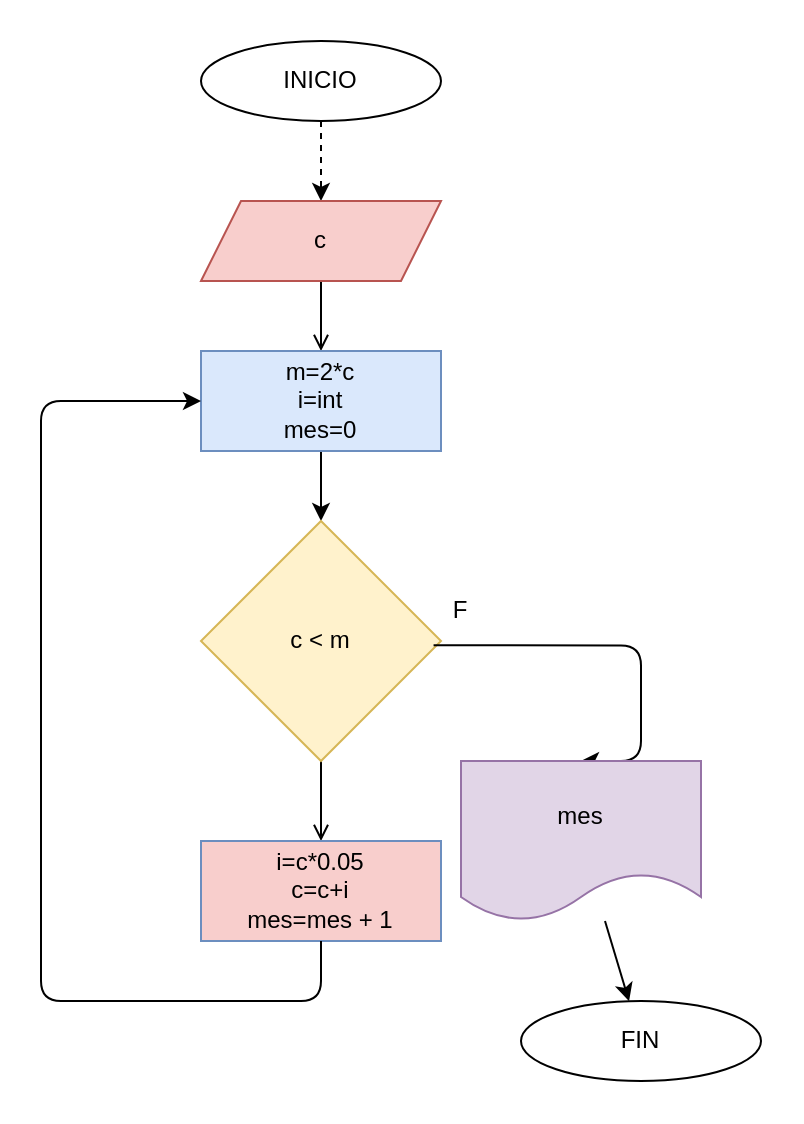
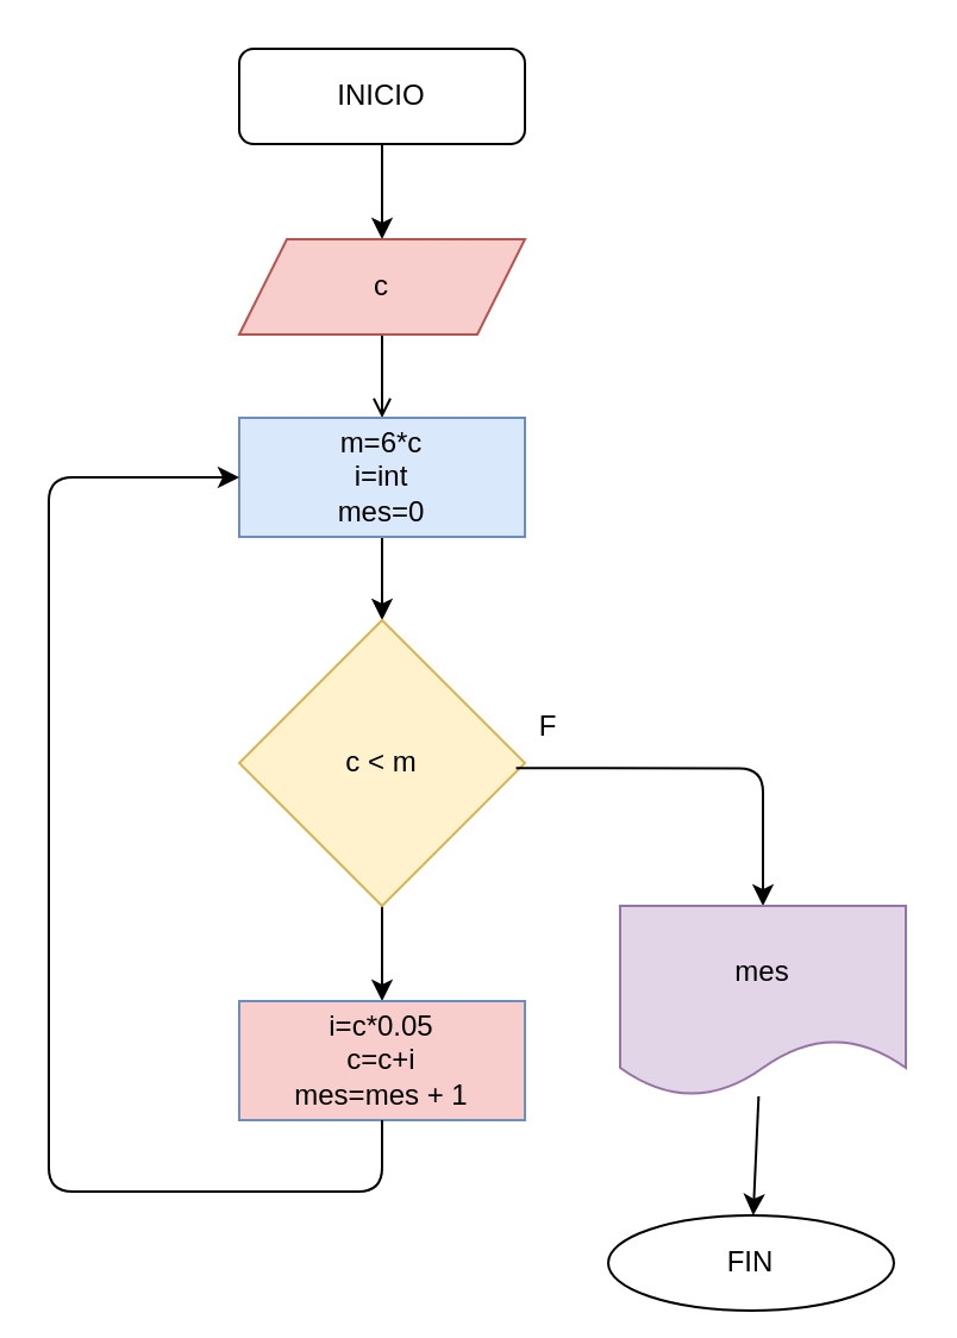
- <mxCell id="3" value="INICIO" style="ellipse;whiteSpace=wrap;html=1;" vertex="1" parent="1"><mxGeometry x="100" y="20" width="120" height="40" as="geometry" /></mxCell>
+ <mxCell id="3" value="INICIO" style="whiteSpace=wrap;html=1;rounded=1;" vertex="1" parent="1"><mxGeometry x="100" y="20" width="120" height="40" as="geometry" /></mxCell>
- <mxCell id="2" value="" style="edgeStyle=none;html=1;dashed=1;" edge="1" parent="1" source="3" target="5"><mxGeometry relative="1" as="geometry" /></mxCell>
+ <mxCell id="2" value="" style="edgeStyle=none;html=1;" edge="1" parent="1" source="3" target="5"><mxGeometry relative="1" as="geometry" /></mxCell>
- <mxCell id="7" value="m=2*c&lt;br&gt;i=int&lt;br&gt;mes=0" style="whiteSpace=wrap;html=1;fillColor=#dae8fc;strokeColor=#6c8ebf;" vertex="1" parent="1"><mxGeometry x="100" y="175" width="120" height="50" as="geometry" /></mxCell>
+ <mxCell id="7" value="m=6*c&lt;br&gt;i=int&lt;br&gt;mes=0" style="whiteSpace=wrap;html=1;fillColor=#dae8fc;strokeColor=#6c8ebf;" vertex="1" parent="1"><mxGeometry x="100" y="175" width="120" height="50" as="geometry" /></mxCell>
- <mxCell id="8" value="" style="edgeStyle=none;html=1;endArrow=open;" edge="1" parent="1" source="9" target="10"><mxGeometry relative="1" as="geometry" /></mxCell>
+ <mxCell id="8" value="" style="edgeStyle=none;html=1;" edge="1" parent="1" source="9" target="10"><mxGeometry relative="1" as="geometry" /></mxCell>
- <mxCell id="15" value="mes" style="shape=document;whiteSpace=wrap;html=1;boundedLbl=1;fillColor=#e1d5e7;strokeColor=#9673a6;" vertex="1" parent="1"><mxGeometry x="230" y="380" width="120" height="80" as="geometry" /></mxCell>
+ <mxCell id="15" value="mes" style="shape=document;whiteSpace=wrap;html=1;boundedLbl=1;fillColor=#e1d5e7;strokeColor=#9673a6;" vertex="1" parent="1"><mxGeometry x="260" y="380" width="120" height="80" as="geometry" /></mxCell>
- <mxCell id="16" value="FIN" style="ellipse;whiteSpace=wrap;html=1;" vertex="1" parent="1"><mxGeometry x="260" y="500" width="120" height="40" as="geometry" /></mxCell>
+ <mxCell id="16" value="FIN" style="ellipse;whiteSpace=wrap;html=1;" vertex="1" parent="1"><mxGeometry x="255" y="510" width="120" height="40" as="geometry" /></mxCell>
